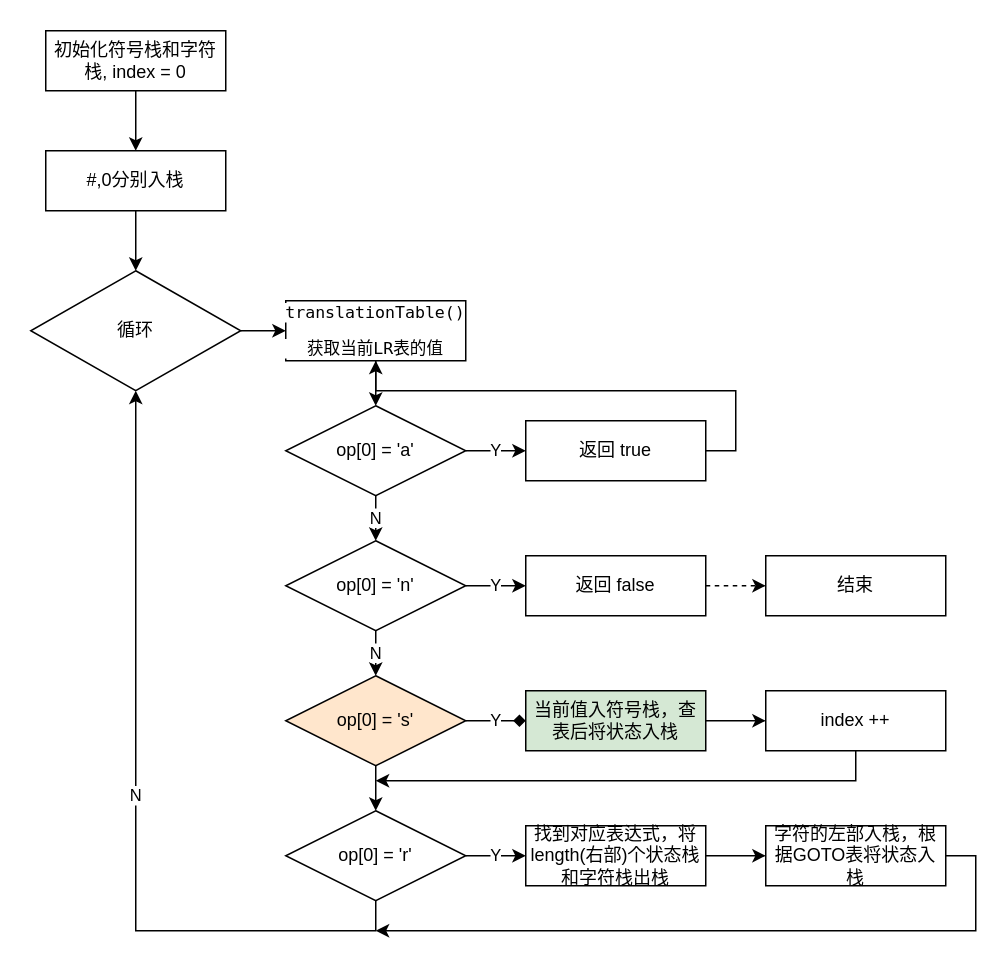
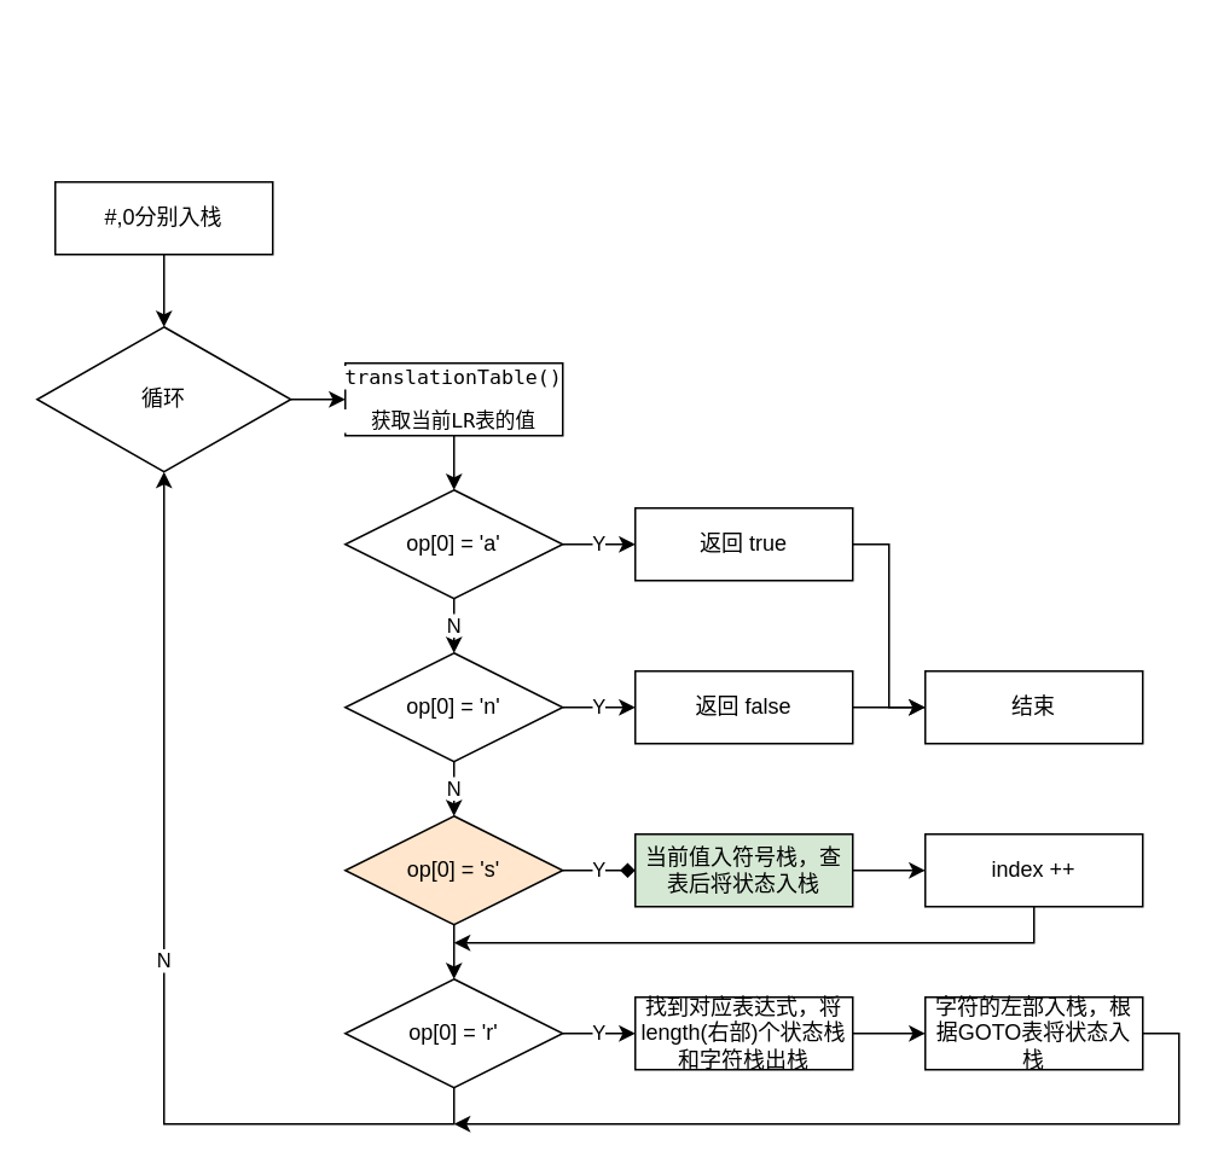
- <mxCell id="3" value="初始化符号栈和字符栈, index = 0" style="rounded=0;whiteSpace=wrap;html=1;" vertex="1" parent="1"><mxGeometry x="30" y="20" width="120" height="40" as="geometry" /></mxCell>
- <mxCell id="2" style="edgeStyle=orthogonalEdgeStyle;rounded=0;orthogonalLoop=1;jettySize=auto;html=1;exitX=0.5;exitY=1;exitDx=0;exitDy=0;entryX=0.5;entryY=0;entryDx=0;entryDy=0;" edge="1" parent="1" source="3" target="5"><mxGeometry relative="1" as="geometry" /></mxCell>
- <mxCell id="13" style="edgeStyle=orthogonalEdgeStyle;rounded=0;orthogonalLoop=1;jettySize=auto;html=1;exitX=1;exitY=0.5;exitDx=0;exitDy=0;" edge="1" parent="1" source="14" target="9"><mxGeometry relative="1" as="geometry" /></mxCell>
+ <mxCell id="13" style="edgeStyle=orthogonalEdgeStyle;rounded=0;orthogonalLoop=1;jettySize=auto;html=1;exitX=1;exitY=0.5;exitDx=0;exitDy=0;entryX=0;entryY=0.5;entryDx=0;entryDy=0;" edge="1" parent="1" source="14" target="15"><mxGeometry relative="1" as="geometry" /></mxCell>
- <mxCell id="19" style="edgeStyle=orthogonalEdgeStyle;rounded=0;orthogonalLoop=1;jettySize=auto;html=1;exitX=1;exitY=0.5;exitDx=0;exitDy=0;entryX=0;entryY=0.5;entryDx=0;entryDy=0;dashed=1;" edge="1" parent="1" source="20" target="15"><mxGeometry relative="1" as="geometry" /></mxCell>
+ <mxCell id="19" style="edgeStyle=orthogonalEdgeStyle;rounded=0;orthogonalLoop=1;jettySize=auto;html=1;exitX=1;exitY=0.5;exitDx=0;exitDy=0;entryX=0;entryY=0.5;entryDx=0;entryDy=0;" edge="1" parent="1" source="20" target="15"><mxGeometry relative="1" as="geometry" /></mxCell>
